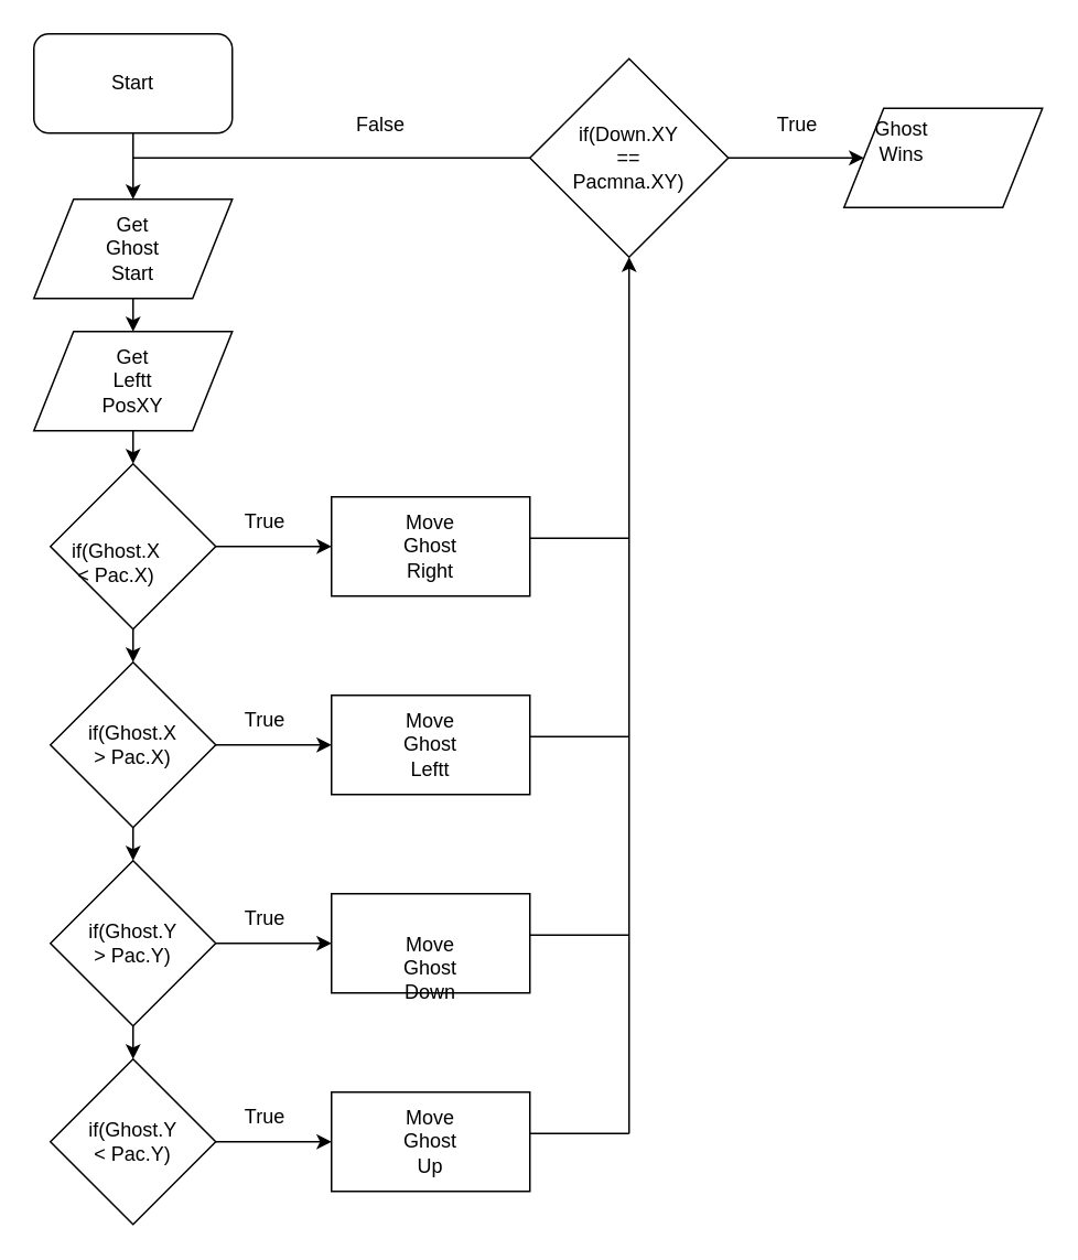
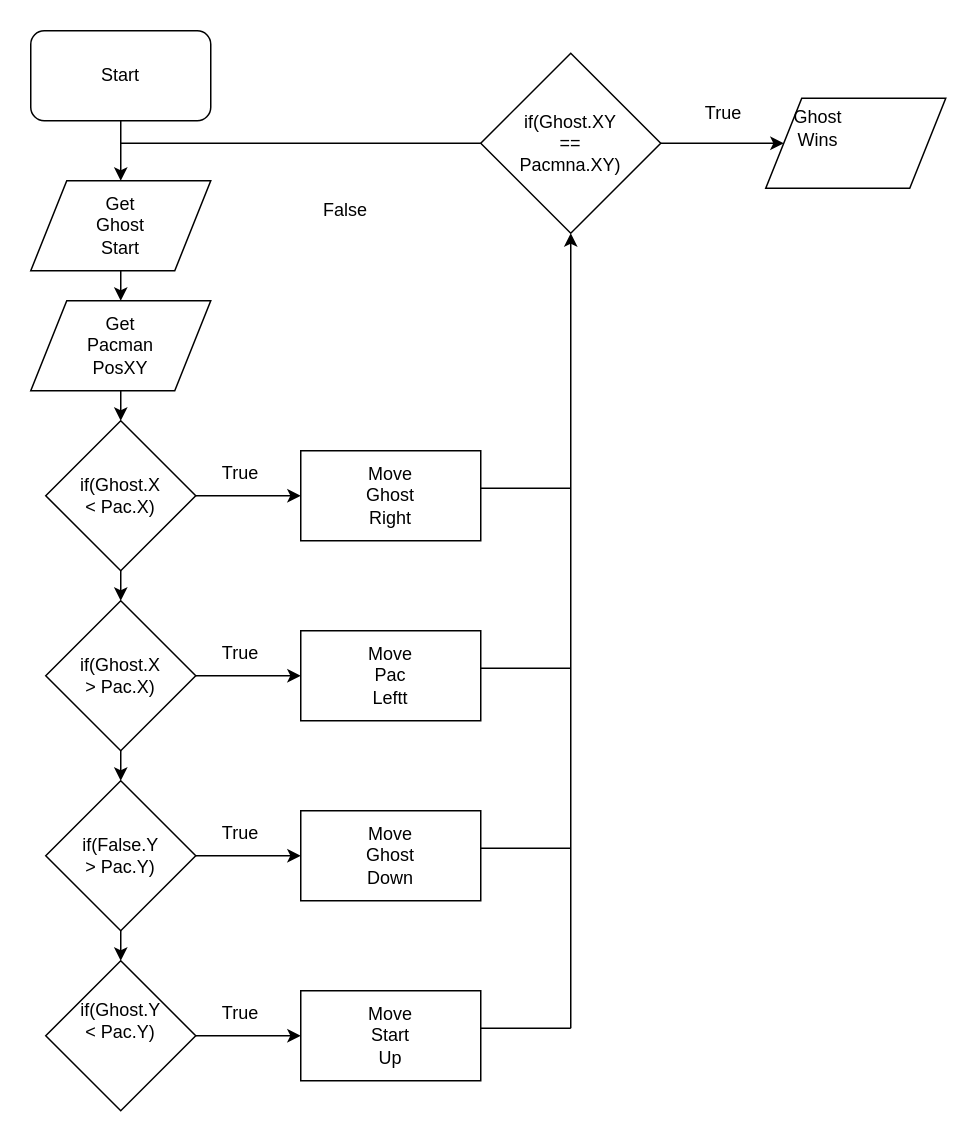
- <mxCell id="47" value="False" style="text;html=1;strokeColor=none;fillColor=none;align=center;verticalAlign=middle;whiteSpace=wrap;rounded=0;" vertex="1" parent="1"><mxGeometry x="210" y="65" width="40" height="20" as="geometry" /></mxCell>
+ <mxCell id="47" value="False" style="text;html=1;strokeColor=none;fillColor=none;align=center;verticalAlign=middle;whiteSpace=wrap;rounded=0;" vertex="1" parent="1"><mxGeometry x="210" y="130" width="40" height="20" as="geometry" /></mxCell>
- <mxCell id="44" value="&lt;div&gt;if(Down.XY == Pacmna.XY)&lt;/div&gt;" style="text;html=1;strokeColor=none;fillColor=none;align=center;verticalAlign=middle;whiteSpace=wrap;rounded=0;" vertex="1" parent="1"><mxGeometry x="360" y="85" width="40" height="20" as="geometry" /></mxCell>
+ <mxCell id="44" value="&lt;div&gt;if(Ghost.XY == Pacmna.XY)&lt;/div&gt;" style="text;html=1;strokeColor=none;fillColor=none;align=center;verticalAlign=middle;whiteSpace=wrap;rounded=0;" vertex="1" parent="1"><mxGeometry x="360" y="85" width="40" height="20" as="geometry" /></mxCell>
- <mxCell id="11" value="&lt;div&gt;Get Leftt&lt;br&gt;&lt;/div&gt;&lt;div&gt;PosXY&lt;br&gt;&lt;/div&gt;" style="text;html=1;strokeColor=none;fillColor=none;align=center;verticalAlign=middle;whiteSpace=wrap;rounded=0;" vertex="1" parent="1"><mxGeometry x="60" y="220" width="40" height="20" as="geometry" /></mxCell>
+ <mxCell id="11" value="&lt;div&gt;Get Pacman&lt;br&gt;&lt;/div&gt;&lt;div&gt;PosXY&lt;br&gt;&lt;/div&gt;" style="text;html=1;strokeColor=none;fillColor=none;align=center;verticalAlign=middle;whiteSpace=wrap;rounded=0;" vertex="1" parent="1"><mxGeometry x="60" y="220" width="40" height="20" as="geometry" /></mxCell>
- <mxCell id="12" value="if(Ghost.X &amp;lt; Pac.X)" style="text;html=1;strokeColor=none;fillColor=none;align=center;verticalAlign=middle;whiteSpace=wrap;rounded=0;" vertex="1" parent="1"><mxGeometry x="50" y="330" width="40" height="20" as="geometry" /></mxCell>
+ <mxCell id="12" value="if(Ghost.X &amp;lt; Pac.X)" style="text;html=1;strokeColor=none;fillColor=none;align=center;verticalAlign=middle;whiteSpace=wrap;rounded=0;" vertex="1" parent="1"><mxGeometry x="60" y="320" width="40" height="20" as="geometry" /></mxCell>
- <mxCell id="23" value="&lt;div&gt;Move Ghost&lt;/div&gt;&lt;div&gt;Leftt&lt;br&gt;&lt;/div&gt;" style="text;html=1;strokeColor=none;fillColor=none;align=center;verticalAlign=middle;whiteSpace=wrap;rounded=0;" vertex="1" parent="1"><mxGeometry x="240" y="440" width="40" height="20" as="geometry" /></mxCell>
+ <mxCell id="23" value="&lt;div&gt;Move Pac&lt;/div&gt;&lt;div&gt;Leftt&lt;br&gt;&lt;/div&gt;" style="text;html=1;strokeColor=none;fillColor=none;align=center;verticalAlign=middle;whiteSpace=wrap;rounded=0;" vertex="1" parent="1"><mxGeometry x="240" y="440" width="40" height="20" as="geometry" /></mxCell>
- <mxCell id="26" value="if(Ghost.Y &amp;gt; Pac.Y)" style="text;html=1;strokeColor=none;fillColor=none;align=center;verticalAlign=middle;whiteSpace=wrap;rounded=0;" vertex="1" parent="1"><mxGeometry x="60" y="560" width="40" height="20" as="geometry" /></mxCell>
+ <mxCell id="26" value="if(False.Y &amp;gt; Pac.Y)" style="text;html=1;strokeColor=none;fillColor=none;align=center;verticalAlign=middle;whiteSpace=wrap;rounded=0;" vertex="1" parent="1"><mxGeometry x="60" y="560" width="40" height="20" as="geometry" /></mxCell>
- <mxCell id="30" value="&lt;div&gt;Move Ghost&lt;/div&gt;&lt;div&gt;Down&lt;br&gt;&lt;/div&gt;" style="text;html=1;strokeColor=none;fillColor=none;align=center;verticalAlign=middle;whiteSpace=wrap;rounded=0;" vertex="1" parent="1"><mxGeometry x="240" y="575" width="40" height="20" as="geometry" /></mxCell>
+ <mxCell id="30" value="&lt;div&gt;Move Ghost&lt;/div&gt;&lt;div&gt;Down&lt;br&gt;&lt;/div&gt;" style="text;html=1;strokeColor=none;fillColor=none;align=center;verticalAlign=middle;whiteSpace=wrap;rounded=0;" vertex="1" parent="1"><mxGeometry x="240" y="560" width="40" height="20" as="geometry" /></mxCell>
- <mxCell id="33" value="if(Ghost.Y &amp;lt; Pac.Y)" style="text;html=1;strokeColor=none;fillColor=none;align=center;verticalAlign=middle;whiteSpace=wrap;rounded=0;" vertex="1" parent="1"><mxGeometry x="60" y="680" width="40" height="20" as="geometry" /></mxCell>
+ <mxCell id="33" value="if(Ghost.Y &amp;lt; Pac.Y)" style="text;html=1;strokeColor=none;fillColor=none;align=center;verticalAlign=middle;whiteSpace=wrap;rounded=0;" vertex="1" parent="1"><mxGeometry x="60" y="670" width="40" height="20" as="geometry" /></mxCell>
- <mxCell id="37" value="&lt;div&gt;Move Ghost&lt;/div&gt;&lt;div&gt;Up&lt;br&gt;&lt;/div&gt;" style="text;html=1;strokeColor=none;fillColor=none;align=center;verticalAlign=middle;whiteSpace=wrap;rounded=0;" vertex="1" parent="1"><mxGeometry x="240" y="680" width="40" height="20" as="geometry" /></mxCell>
+ <mxCell id="37" value="&lt;div&gt;Move Start&lt;/div&gt;&lt;div&gt;Up&lt;br&gt;&lt;/div&gt;" style="text;html=1;strokeColor=none;fillColor=none;align=center;verticalAlign=middle;whiteSpace=wrap;rounded=0;" vertex="1" parent="1"><mxGeometry x="240" y="680" width="40" height="20" as="geometry" /></mxCell>
